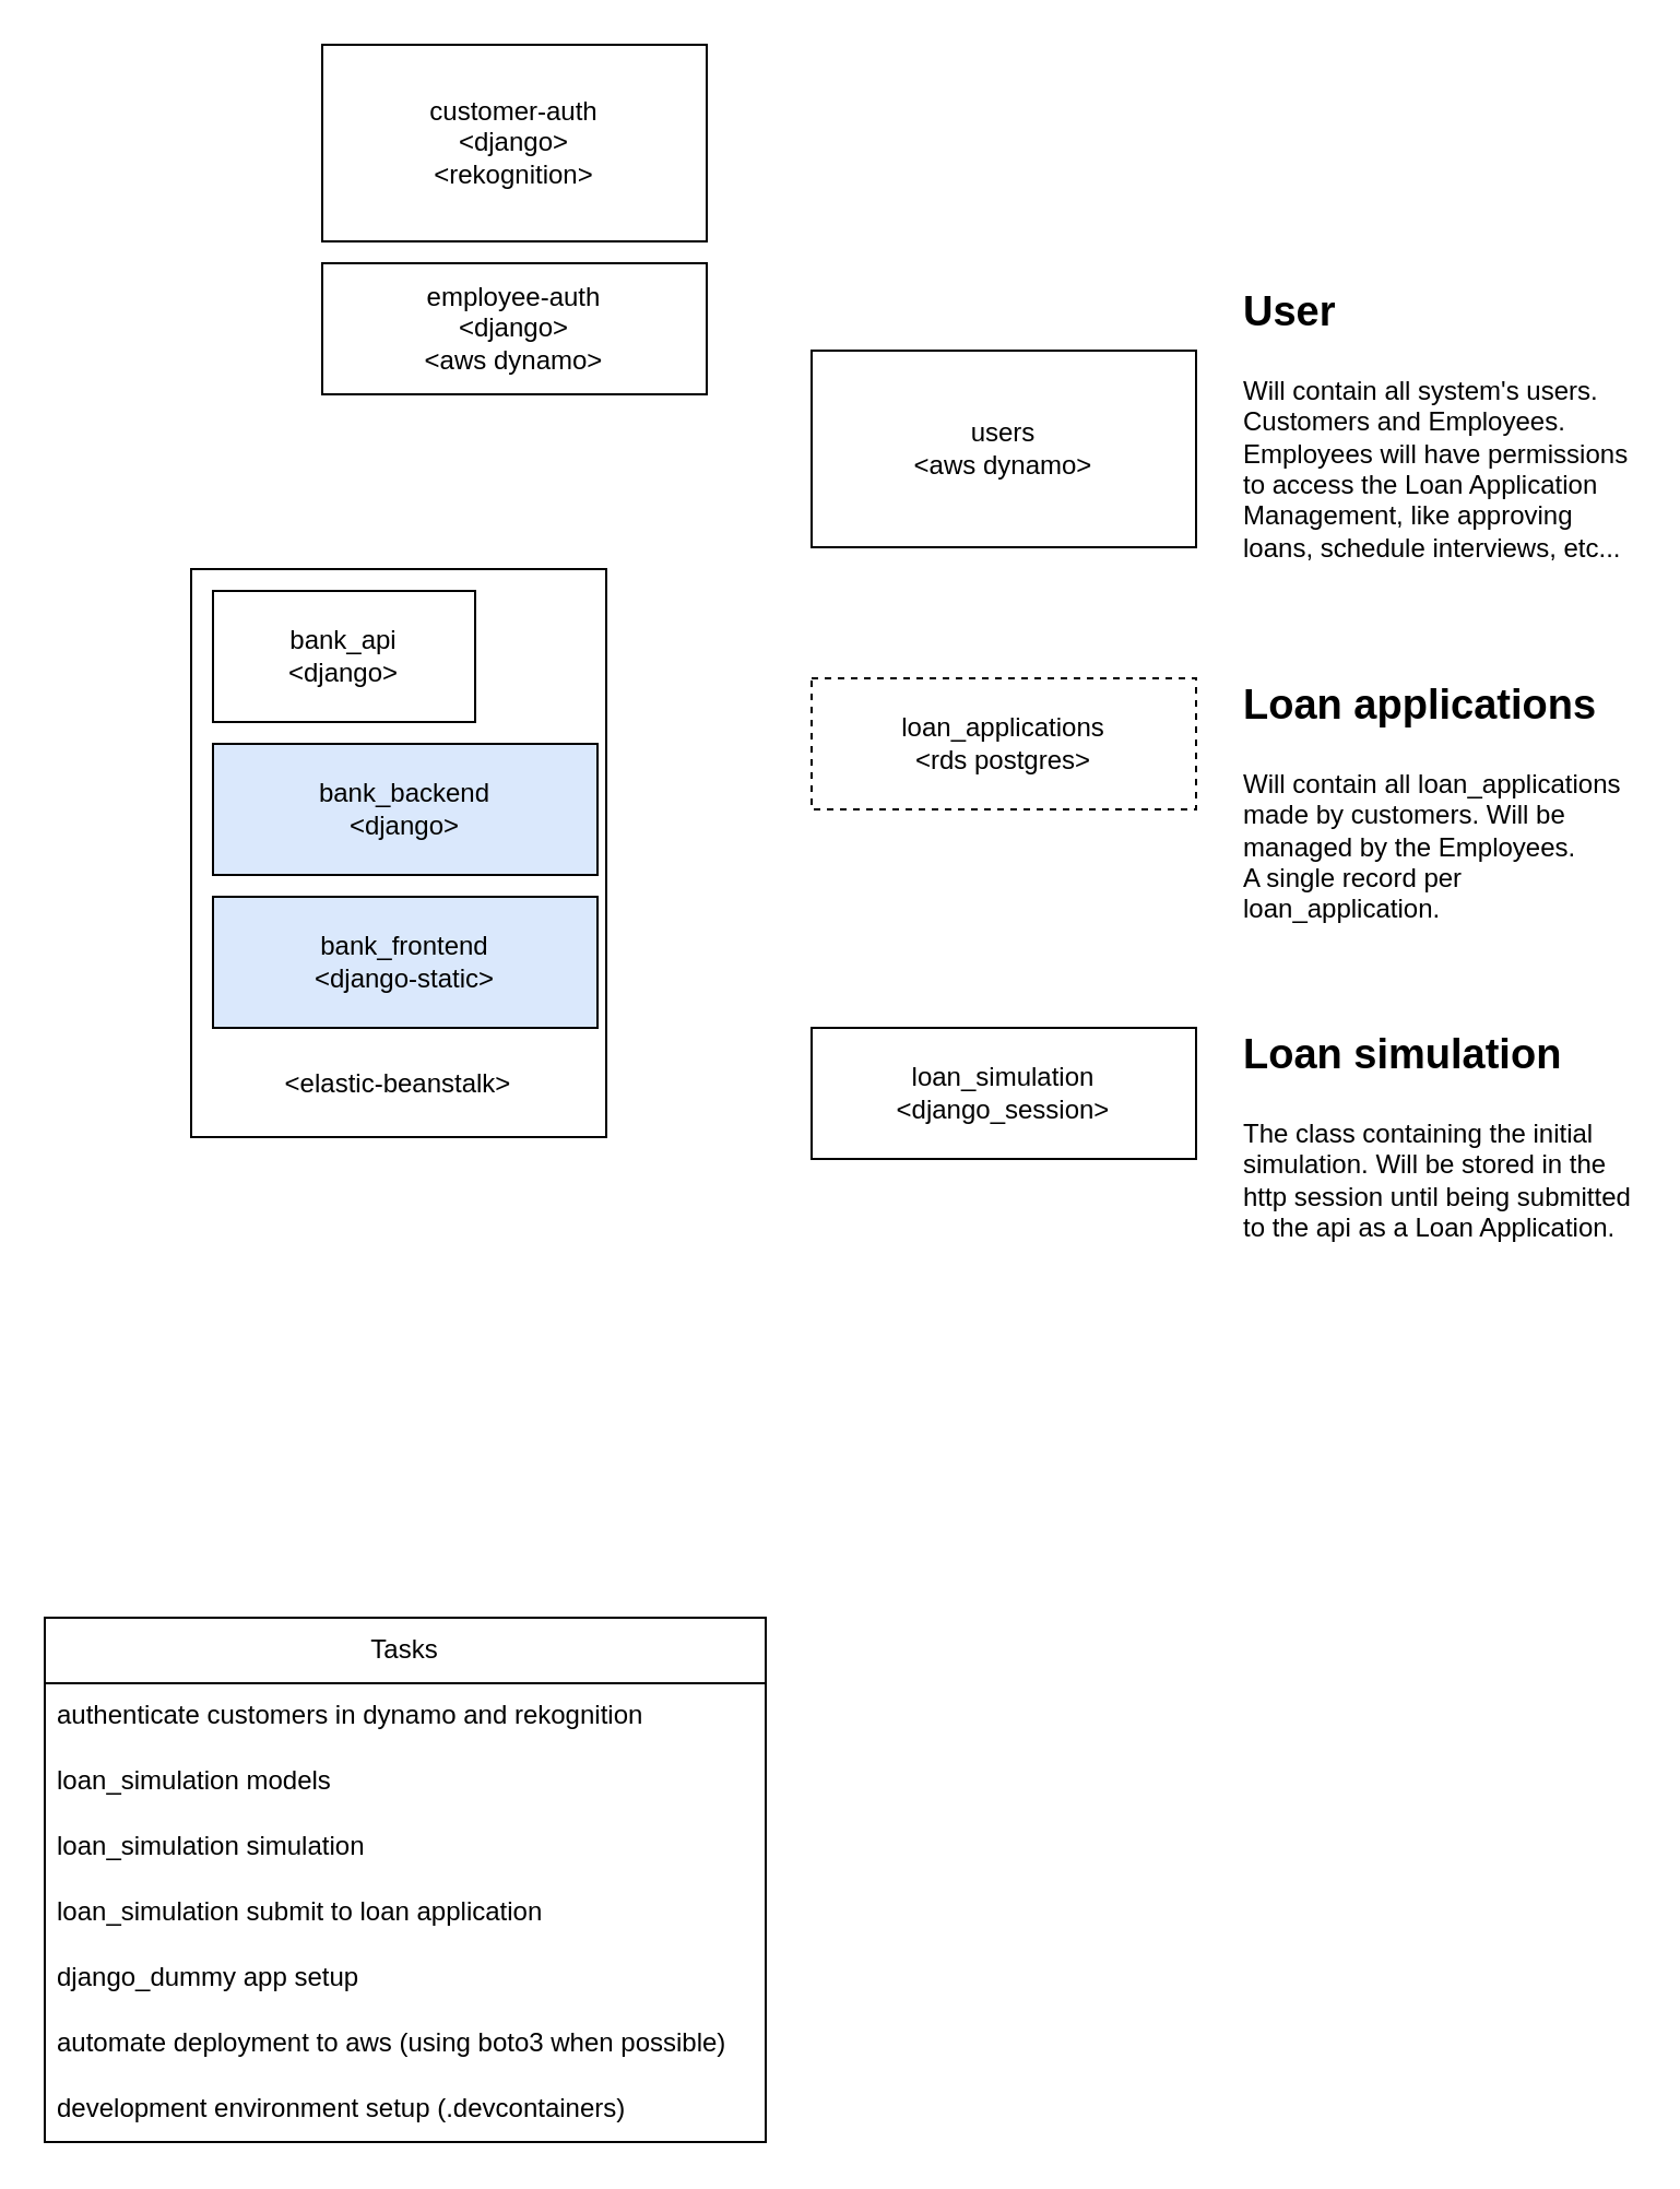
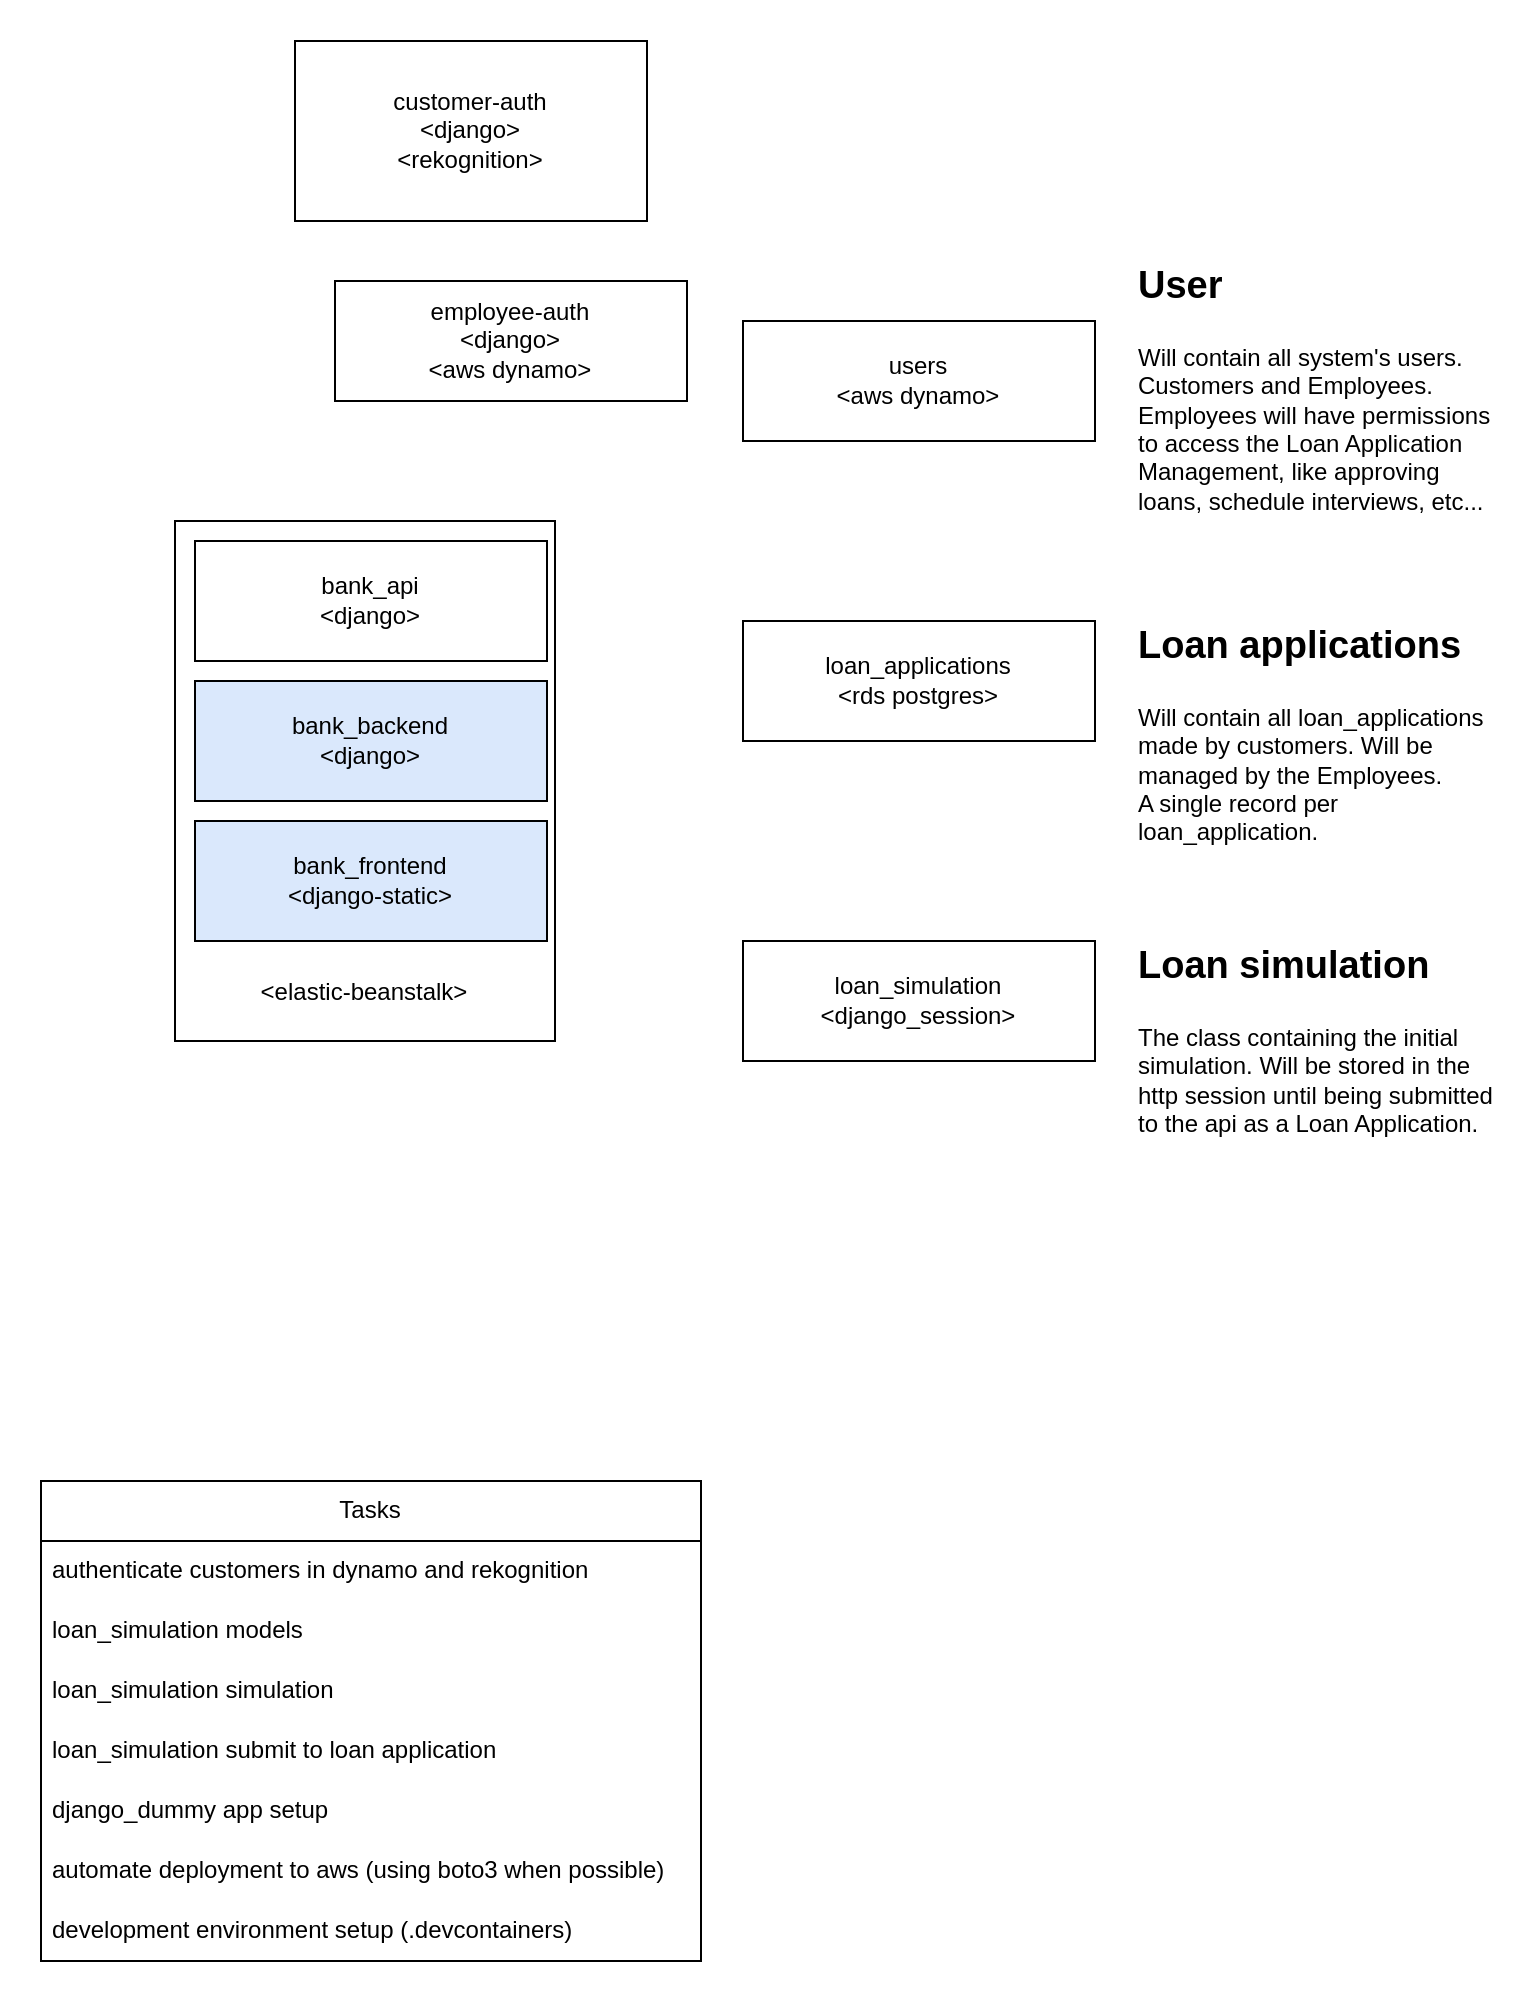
- <mxCell id="7" value="employee-auth&lt;br&gt;&amp;lt;django&amp;gt;&lt;br&gt;&amp;lt;aws dynamo&amp;gt;" style="rounded=0;whiteSpace=wrap;html=1;" vertex="1" parent="1"><mxGeometry x="147" y="120" width="176" height="60" as="geometry" /></mxCell>
+ <mxCell id="7" value="employee-auth&lt;br&gt;&amp;lt;django&amp;gt;&lt;br&gt;&amp;lt;aws dynamo&amp;gt;" style="rounded=0;whiteSpace=wrap;html=1;" vertex="1" parent="1"><mxGeometry x="167" y="140" width="176" height="60" as="geometry" /></mxCell>
- <mxCell id="3" value="users&lt;br&gt;&amp;lt;aws dynamo&amp;gt;" style="rounded=0;whiteSpace=wrap;html=1;" vertex="1" parent="1"><mxGeometry x="371" y="160" width="176" height="90" as="geometry" /></mxCell>
+ <mxCell id="3" value="users&lt;br&gt;&amp;lt;aws dynamo&amp;gt;" style="rounded=0;whiteSpace=wrap;html=1;" vertex="1" parent="1"><mxGeometry x="371" y="160" width="176" height="60" as="geometry" /></mxCell>
- <mxCell id="9" value="bank_api&lt;br&gt;&amp;lt;django&amp;gt;" style="rounded=0;whiteSpace=wrap;html=1;" vertex="1" parent="1"><mxGeometry x="97" y="270" width="120" height="60" as="geometry" /></mxCell>
+ <mxCell id="9" value="bank_api&lt;br&gt;&amp;lt;django&amp;gt;" style="rounded=0;whiteSpace=wrap;html=1;" vertex="1" parent="1"><mxGeometry x="97" y="270" width="176" height="60" as="geometry" /></mxCell>
- <mxCell id="5" value="loan_applications&lt;br&gt;&amp;lt;rds postgres&amp;gt;" style="rounded=0;whiteSpace=wrap;html=1;dashed=1;" vertex="1" parent="1"><mxGeometry x="371" y="310" width="176" height="60" as="geometry" /></mxCell>
+ <mxCell id="5" value="loan_applications&lt;br&gt;&amp;lt;rds postgres&amp;gt;" style="rounded=0;whiteSpace=wrap;html=1;" vertex="1" parent="1"><mxGeometry x="371" y="310" width="176" height="60" as="geometry" /></mxCell>
